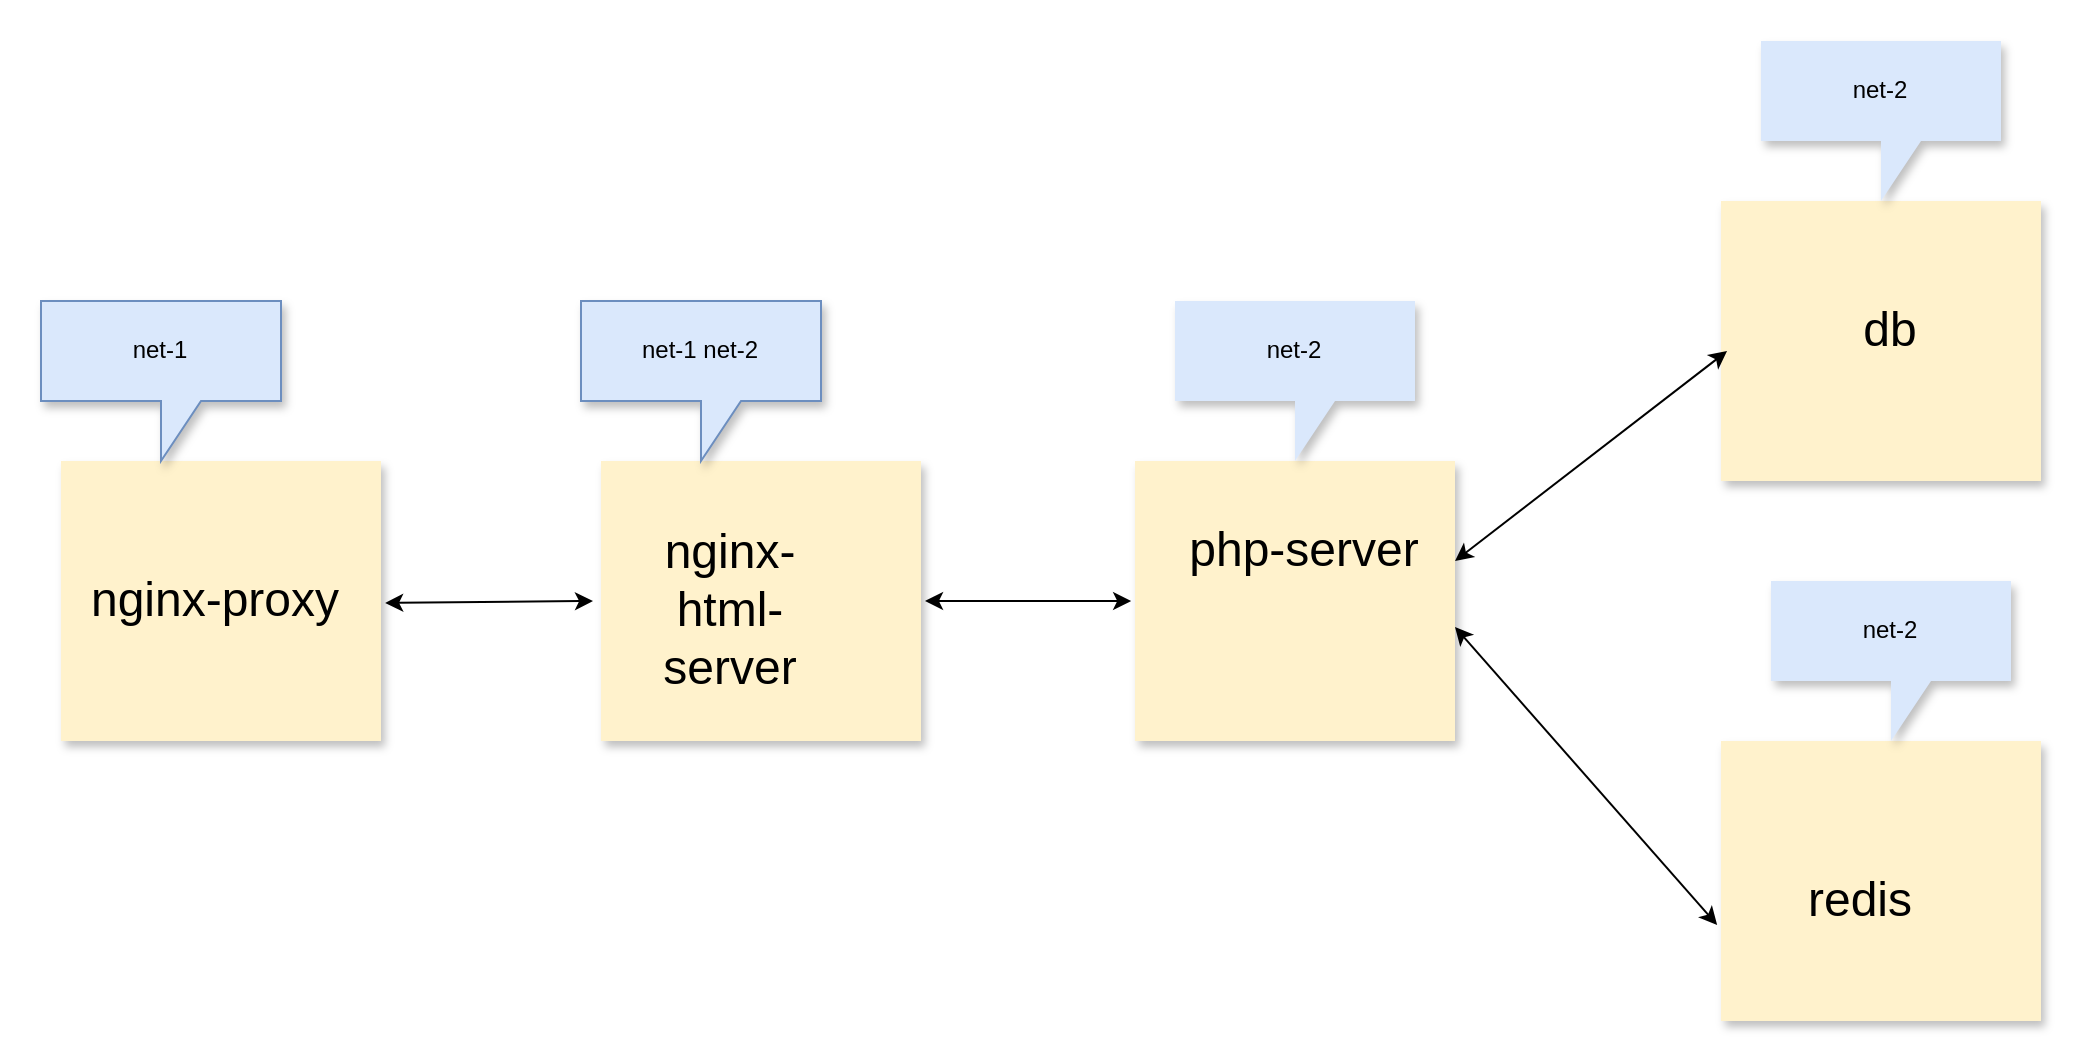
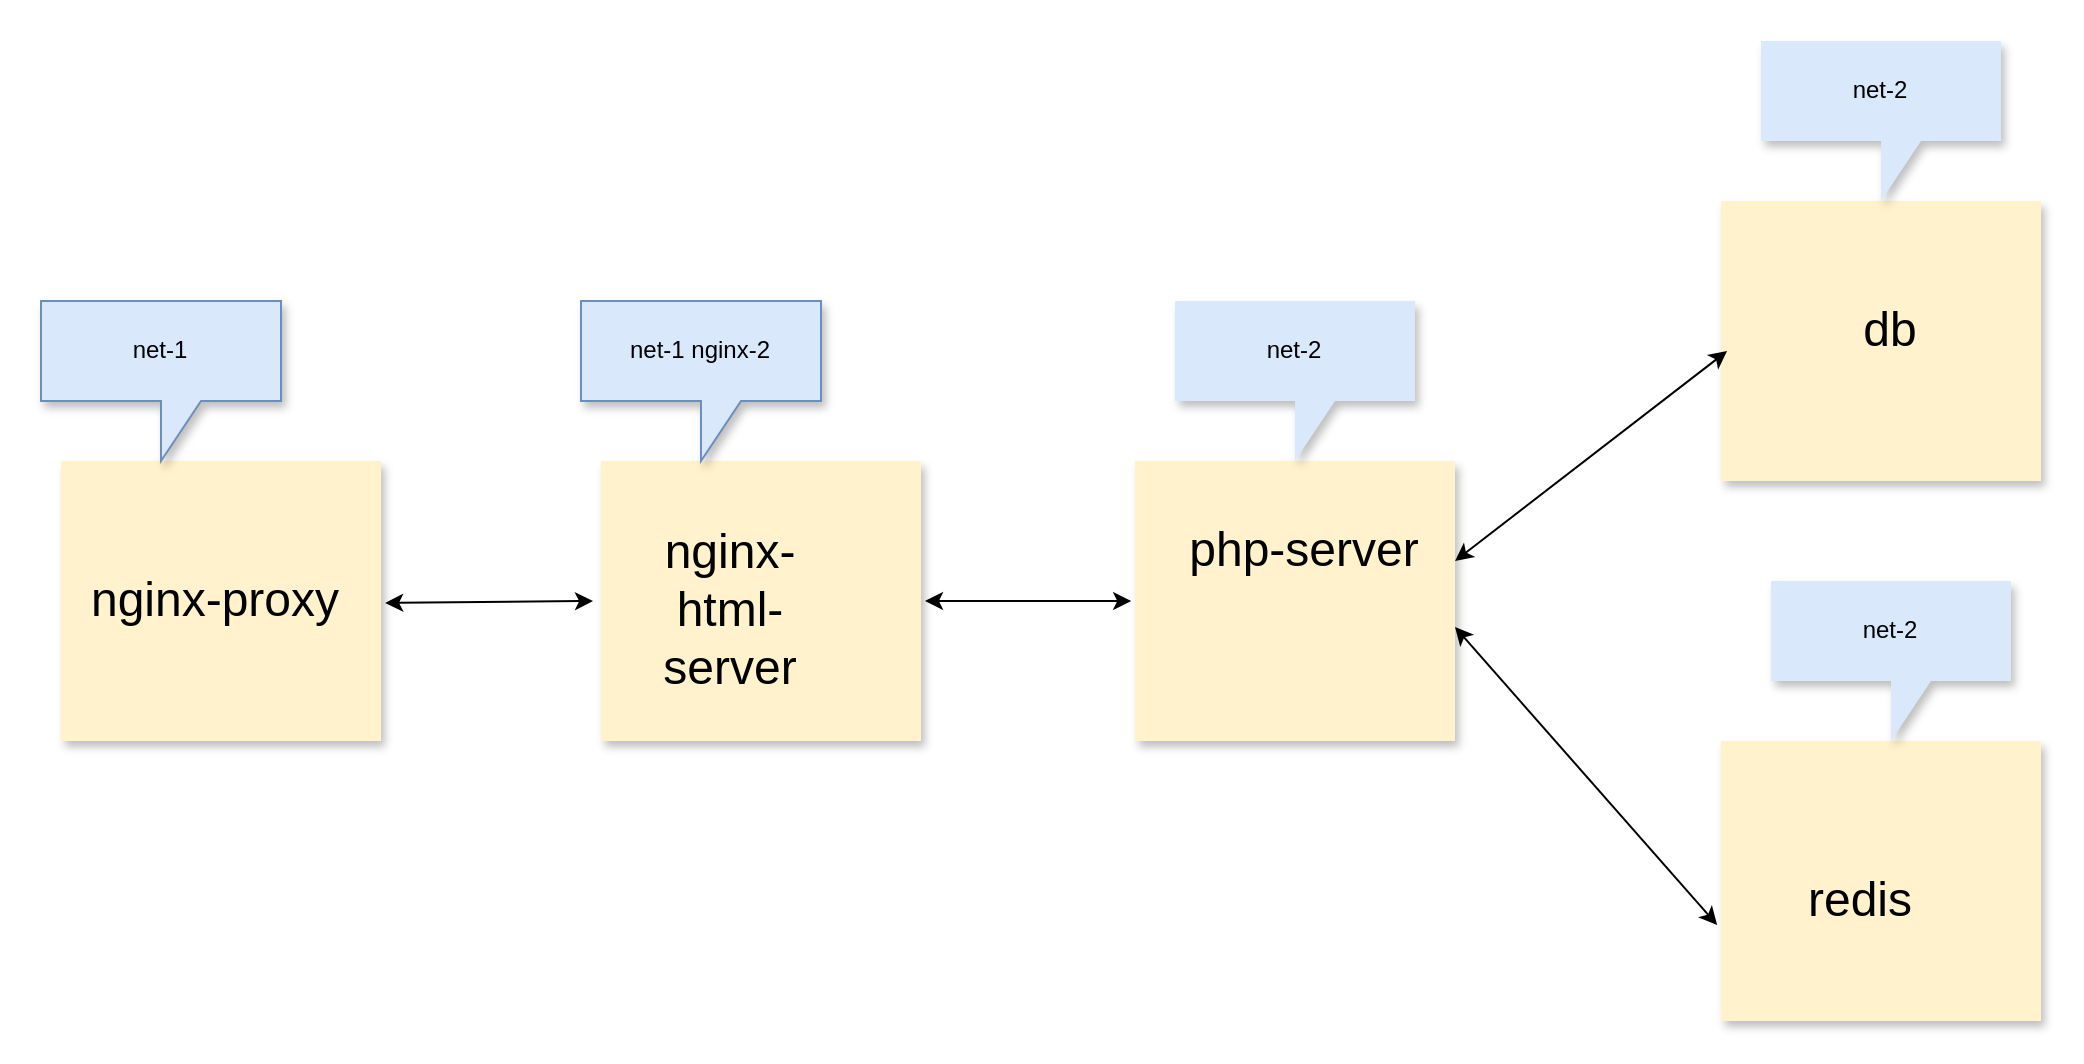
- <mxCell id="17" value="net-1 net-2" style="shape=callout;whiteSpace=wrap;html=1;perimeter=calloutPerimeter;shadow=1;strokeColor=#6c8ebf;fillColor=#dae8fc;" vertex="1" parent="1"><mxGeometry x="290" y="150" width="120" height="80" as="geometry" /></mxCell>
+ <mxCell id="17" value="net-1 nginx-2" style="shape=callout;whiteSpace=wrap;html=1;perimeter=calloutPerimeter;shadow=1;strokeColor=#6c8ebf;fillColor=#dae8fc;" vertex="1" parent="1"><mxGeometry x="290" y="150" width="120" height="80" as="geometry" /></mxCell>
